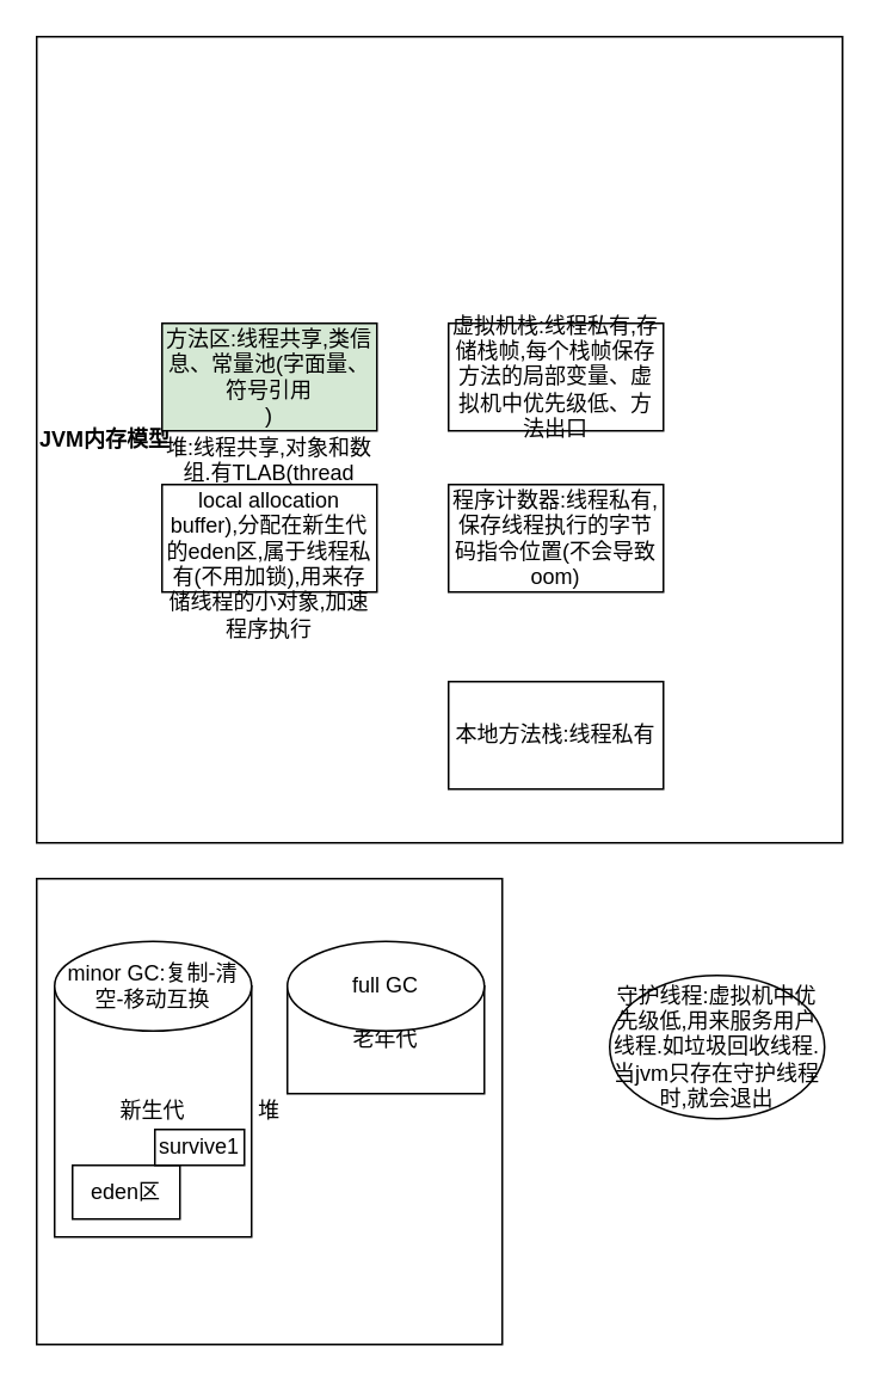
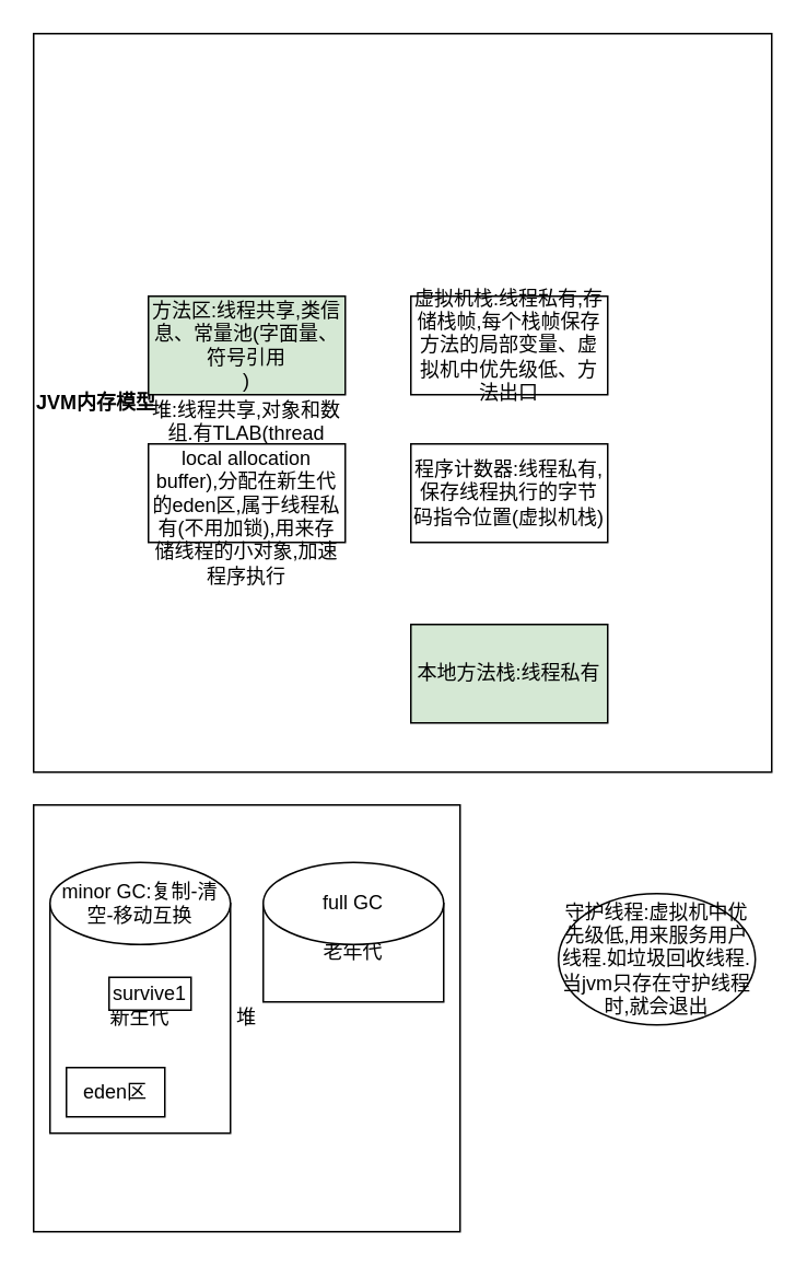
- <mxCell id="6" value="程序计数器:线程私有,保存线程执行的字节码指令位置(不会导致oom)" style="rounded=0;whiteSpace=wrap;html=1;" vertex="1" parent="1"><mxGeometry x="250" y="270" width="120" height="60" as="geometry" /></mxCell>
+ <mxCell id="6" value="程序计数器:线程私有,保存线程执行的字节码指令位置(虚拟机栈)" style="rounded=0;whiteSpace=wrap;html=1;" vertex="1" parent="1"><mxGeometry x="250" y="270" width="120" height="60" as="geometry" /></mxCell>
- <mxCell id="7" value="本地方法栈:线程私有" style="rounded=0;whiteSpace=wrap;html=1;" vertex="1" parent="1"><mxGeometry x="250" y="380" width="120" height="60" as="geometry" /></mxCell>
+ <mxCell id="7" value="本地方法栈:线程私有" style="rounded=0;whiteSpace=wrap;html=1;fillColor=#d5e8d4;" vertex="1" parent="1"><mxGeometry x="250" y="380" width="120" height="60" as="geometry" /></mxCell>
- <mxCell id="12" value="survive1" style="rounded=0;whiteSpace=wrap;html=1;" vertex="1" parent="1"><mxGeometry x="86" y="630" width="50" height="20" as="geometry" /></mxCell>
+ <mxCell id="12" value="survive1" style="rounded=0;whiteSpace=wrap;html=1;" vertex="1" parent="1"><mxGeometry x="66" y="595" width="50" height="20" as="geometry" /></mxCell>
